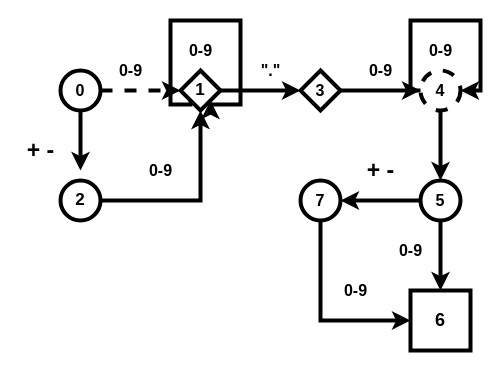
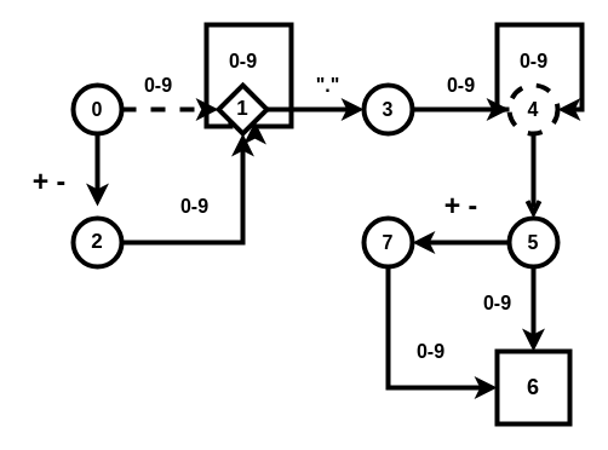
- <mxCell id="8" value="&lt;font style=&quot;font-size: 16px&quot;&gt;&lt;b&gt;3&lt;/b&gt;&lt;/font&gt;" style="rhombus;whiteSpace=wrap;html=1;aspect=fixed;strokeWidth=4;" parent="1" vertex="1"><mxGeometry x="300" y="70" width="40" height="40" as="geometry" /></mxCell>
+ <mxCell id="8" value="&lt;font style=&quot;font-size: 16px&quot;&gt;&lt;b&gt;3&lt;/b&gt;&lt;/font&gt;" style="ellipse;whiteSpace=wrap;html=1;aspect=fixed;strokeWidth=4;" parent="1" vertex="1"><mxGeometry x="300" y="70" width="40" height="40" as="geometry" /></mxCell>
- <mxCell id="9" style="edgeStyle=orthogonalEdgeStyle;rounded=0;orthogonalLoop=1;jettySize=auto;html=1;strokeWidth=4;entryX=0.5;entryY=0;entryDx=0;entryDy=0;" edge="1" parent="1" source="10" target="24"><mxGeometry relative="1" as="geometry"><mxPoint x="440" y="170" as="targetPoint" /></mxGeometry></mxCell>
+ <mxCell id="9" style="edgeStyle=orthogonalEdgeStyle;rounded=0;orthogonalLoop=1;jettySize=auto;html=1;strokeWidth=4;entryX=0.5;entryY=0;entryDx=0;entryDy=0;endArrow=open;" edge="1" parent="1" source="10" target="24"><mxGeometry relative="1" as="geometry"><mxPoint x="440" y="170" as="targetPoint" /></mxGeometry></mxCell>
